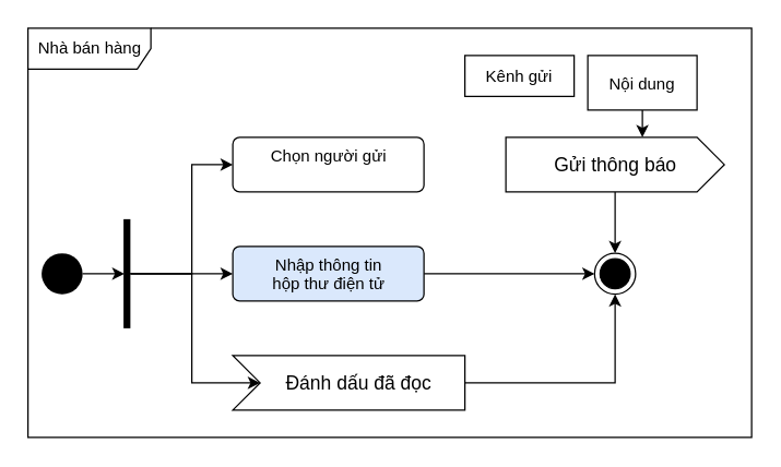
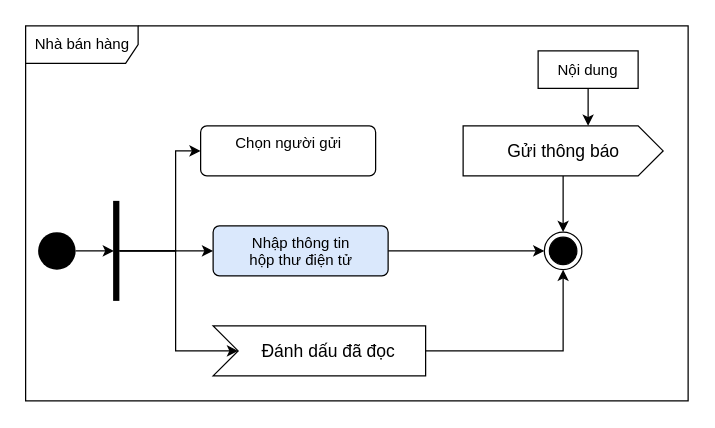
- <mxCell id="10" value="Kênh gửi" style="text;align=center;verticalAlign=middle;dashed=0;fillColor=#ffffff;strokeColor=#000000;" vertex="1" parent="1"><mxGeometry x="340" y="40" width="80" height="30" as="geometry" /></mxCell>
- <mxCell id="9" value="Nội dung" style="text;align=center;verticalAlign=middle;dashed=0;fillColor=#ffffff;strokeColor=#000000;" vertex="1" parent="1"><mxGeometry x="430" y="40" width="80" height="40" as="geometry" /></mxCell>
+ <mxCell id="9" value="Nội dung" style="text;align=center;verticalAlign=middle;dashed=0;fillColor=#ffffff;strokeColor=#000000;" vertex="1" parent="1"><mxGeometry x="430" y="40" width="80" height="30" as="geometry" /></mxCell>
- <mxCell id="3" value="Chọn người gửi" style="html=1;align=center;verticalAlign=top;rounded=1;absoluteArcSize=1;arcSize=10;dashed=0;" vertex="1" parent="1"><mxGeometry x="170" y="100" width="140" height="40" as="geometry" /></mxCell>
+ <mxCell id="3" value="Chọn người gửi" style="html=1;align=center;verticalAlign=top;rounded=1;absoluteArcSize=1;arcSize=10;dashed=0;" vertex="1" parent="1"><mxGeometry x="160" y="100" width="140" height="40" as="geometry" /></mxCell>
